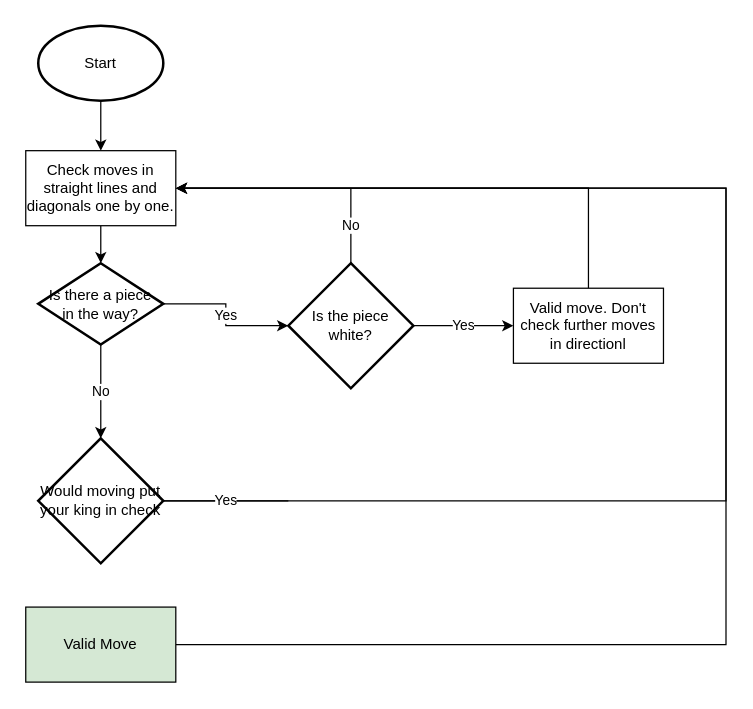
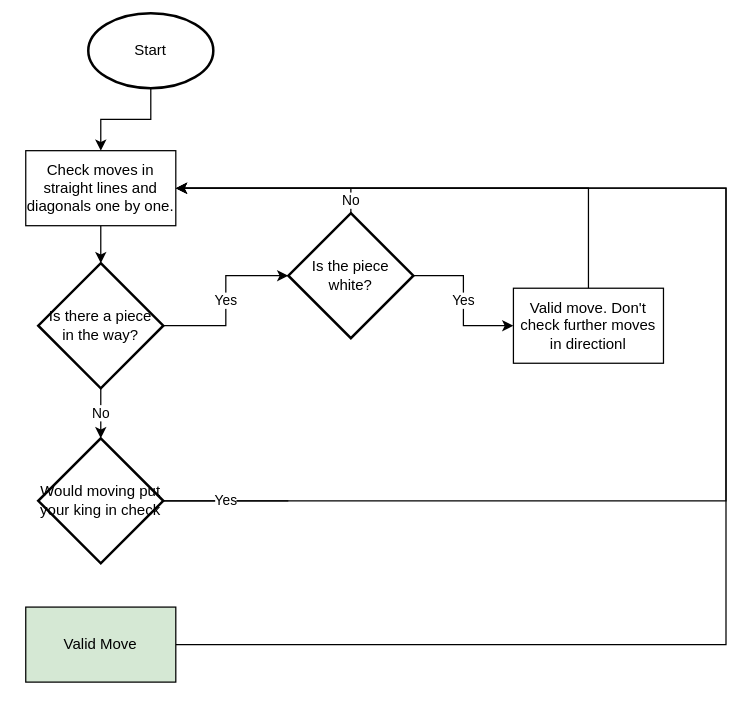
- <mxCell id="3" value="Start" style="strokeWidth=2;html=1;shape=mxgraph.flowchart.start_1;whiteSpace=wrap;" parent="1" vertex="1"><mxGeometry x="30" y="20" width="100" height="60" as="geometry" /></mxCell>
+ <mxCell id="3" value="Start" style="strokeWidth=2;html=1;shape=mxgraph.flowchart.start_1;whiteSpace=wrap;" parent="1" vertex="1"><mxGeometry x="70" y="10" width="100" height="60" as="geometry" /></mxCell>
- <mxCell id="8" value="Is there a piece&lt;br&gt;in the way?" style="strokeWidth=2;html=1;shape=mxgraph.flowchart.decision;whiteSpace=wrap;" parent="1" vertex="1"><mxGeometry x="30" y="210" width="100" height="65" as="geometry" /></mxCell>
+ <mxCell id="8" value="Is there a piece&lt;br&gt;in the way?" style="strokeWidth=2;html=1;shape=mxgraph.flowchart.decision;whiteSpace=wrap;" parent="1" vertex="1"><mxGeometry x="30" y="210" width="100" height="100" as="geometry" /></mxCell>
- <mxCell id="10" value="Is the piece&lt;br&gt;white?" style="strokeWidth=2;html=1;shape=mxgraph.flowchart.decision;whiteSpace=wrap;" parent="1" vertex="1"><mxGeometry x="230" y="210" width="100" height="100" as="geometry" /></mxCell>
+ <mxCell id="10" value="Is the piece&lt;br&gt;white?" style="strokeWidth=2;html=1;shape=mxgraph.flowchart.decision;whiteSpace=wrap;" parent="1" vertex="1"><mxGeometry x="230" y="170" width="100" height="100" as="geometry" /></mxCell>
